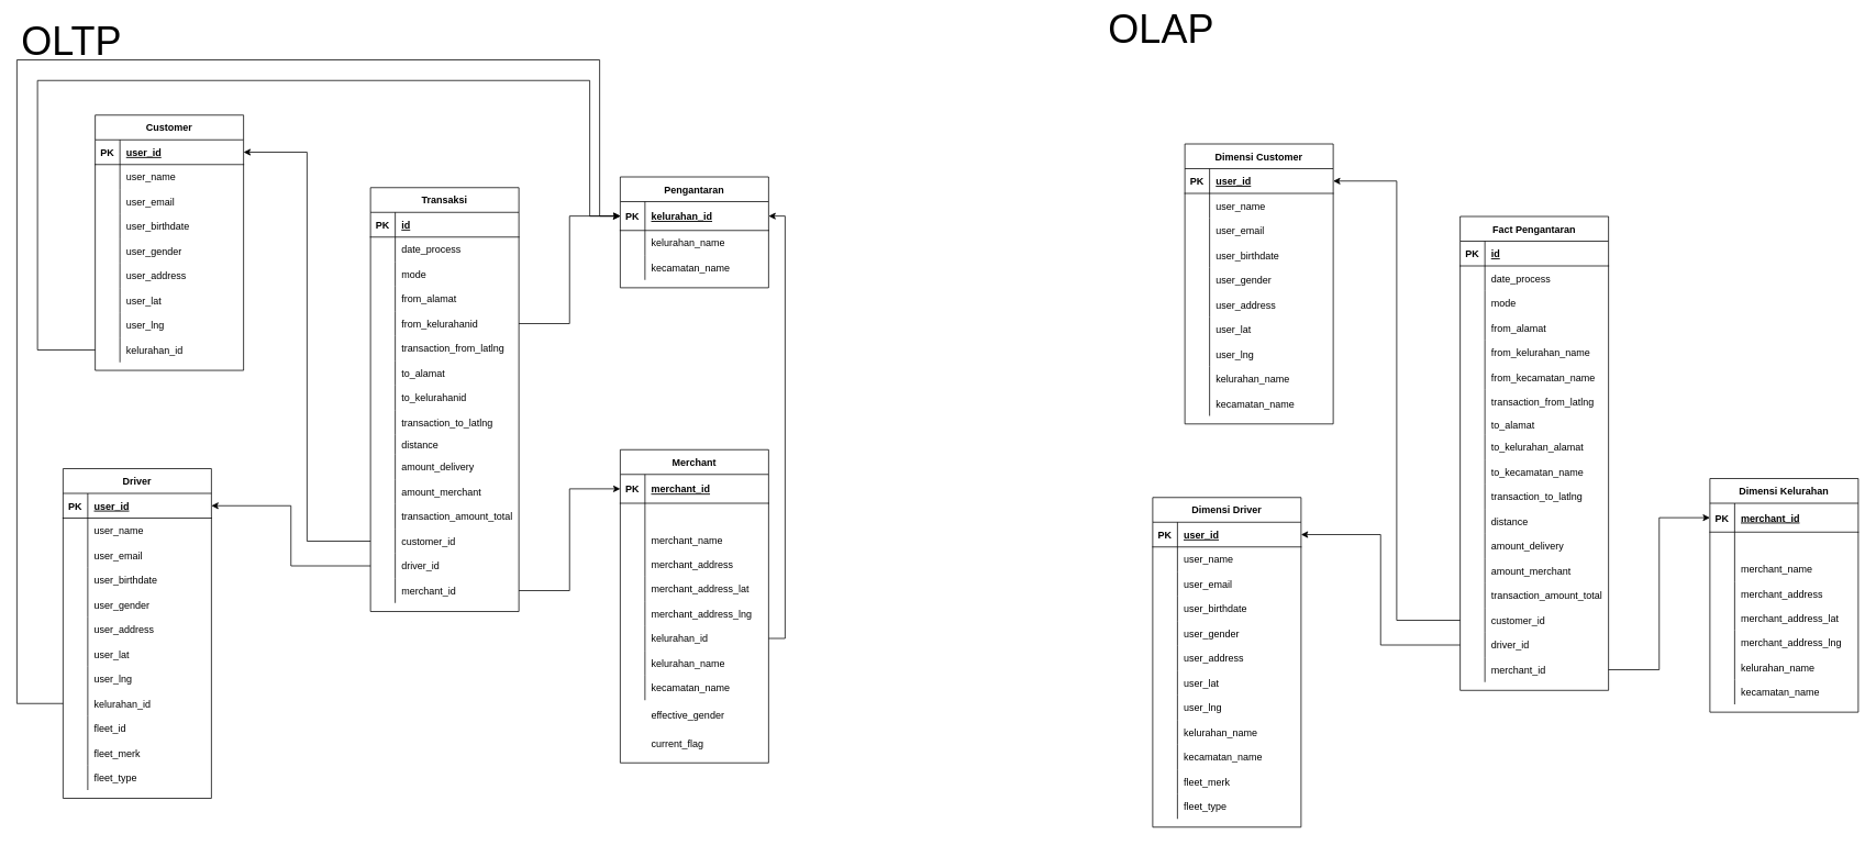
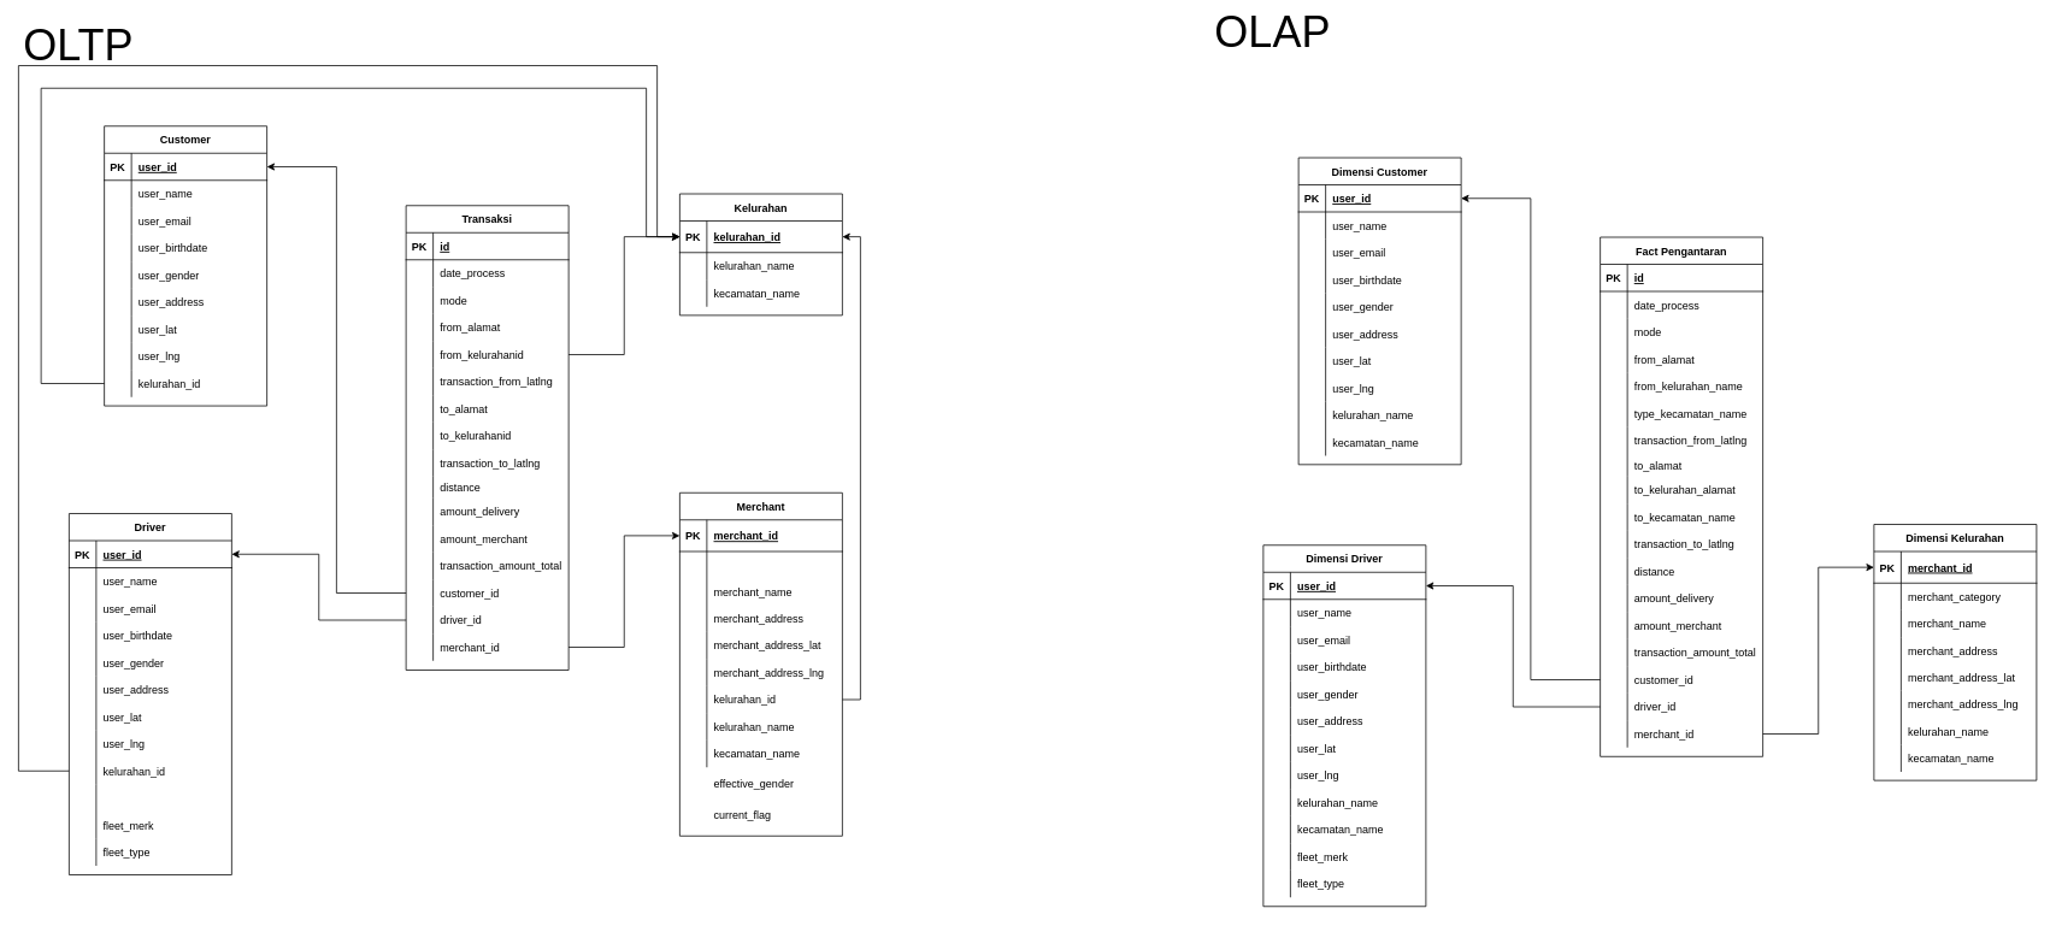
- <mxCell id="146" value="Pengantaran" style="shape=table;startSize=30;container=1;collapsible=1;childLayout=tableLayout;fixedRows=1;rowLines=0;fontStyle=1;align=center;resizeLast=1;" parent="1" vertex="1"><mxGeometry x="752" y="214" width="180" height="134.5" as="geometry" /></mxCell>
+ <mxCell id="146" value="Kelurahan" style="shape=table;startSize=30;container=1;collapsible=1;childLayout=tableLayout;fixedRows=1;rowLines=0;fontStyle=1;align=center;resizeLast=1;" parent="1" vertex="1"><mxGeometry x="752" y="214" width="180" height="134.5" as="geometry" /></mxCell>
- <mxCell id="179" value="from_kecamatan_name" style="shape=partialRectangle;connectable=0;fillColor=none;top=0;left=0;bottom=0;right=0;align=left;spacingLeft=6;overflow=hidden;" parent="177" vertex="1"><mxGeometry x="30" width="150" height="30" as="geometry" /></mxCell>
+ <mxCell id="179" value="type_kecamatan_name" style="shape=partialRectangle;connectable=0;fillColor=none;top=0;left=0;bottom=0;right=0;align=left;spacingLeft=6;overflow=hidden;" parent="177" vertex="1"><mxGeometry x="30" width="150" height="30" as="geometry" /></mxCell>
+ <mxCell id="260" value="merchant_category" style="shape=partialRectangle;connectable=0;fillColor=none;top=0;left=0;bottom=0;right=0;align=left;spacingLeft=6;overflow=hidden;" parent="258" vertex="1"><mxGeometry x="30" width="150" height="30" as="geometry" /></mxCell>
- <mxCell id="81" value="fleet_id" style="shape=partialRectangle;connectable=0;fillColor=none;top=0;left=0;bottom=0;right=0;align=left;spacingLeft=6;overflow=hidden;" parent="79" vertex="1"><mxGeometry x="30" width="150" height="30" as="geometry" /></mxCell>
